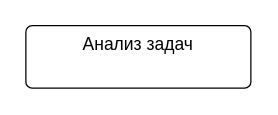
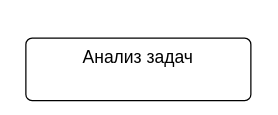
- <mxCell id="2" value="&lt;span style=&quot;font-size: 14px;&quot;&gt;Анализ задач&lt;br&gt;&lt;/span&gt;" style="html=1;align=center;verticalAlign=top;rounded=1;absoluteArcSize=1;arcSize=10;dashed=0;whiteSpace=wrap;" parent="1" vertex="1"><mxGeometry x="20" y="20" width="180" height="50" as="geometry" /></mxCell>
+ <mxCell id="2" value="&lt;span style=&quot;font-size: 14px;&quot;&gt;Анализ задач&lt;br&gt;&lt;/span&gt;" style="html=1;align=center;verticalAlign=top;rounded=1;absoluteArcSize=1;arcSize=10;dashed=0;whiteSpace=wrap;" parent="1" vertex="1"><mxGeometry x="20" y="30" width="180" height="50" as="geometry" /></mxCell>
